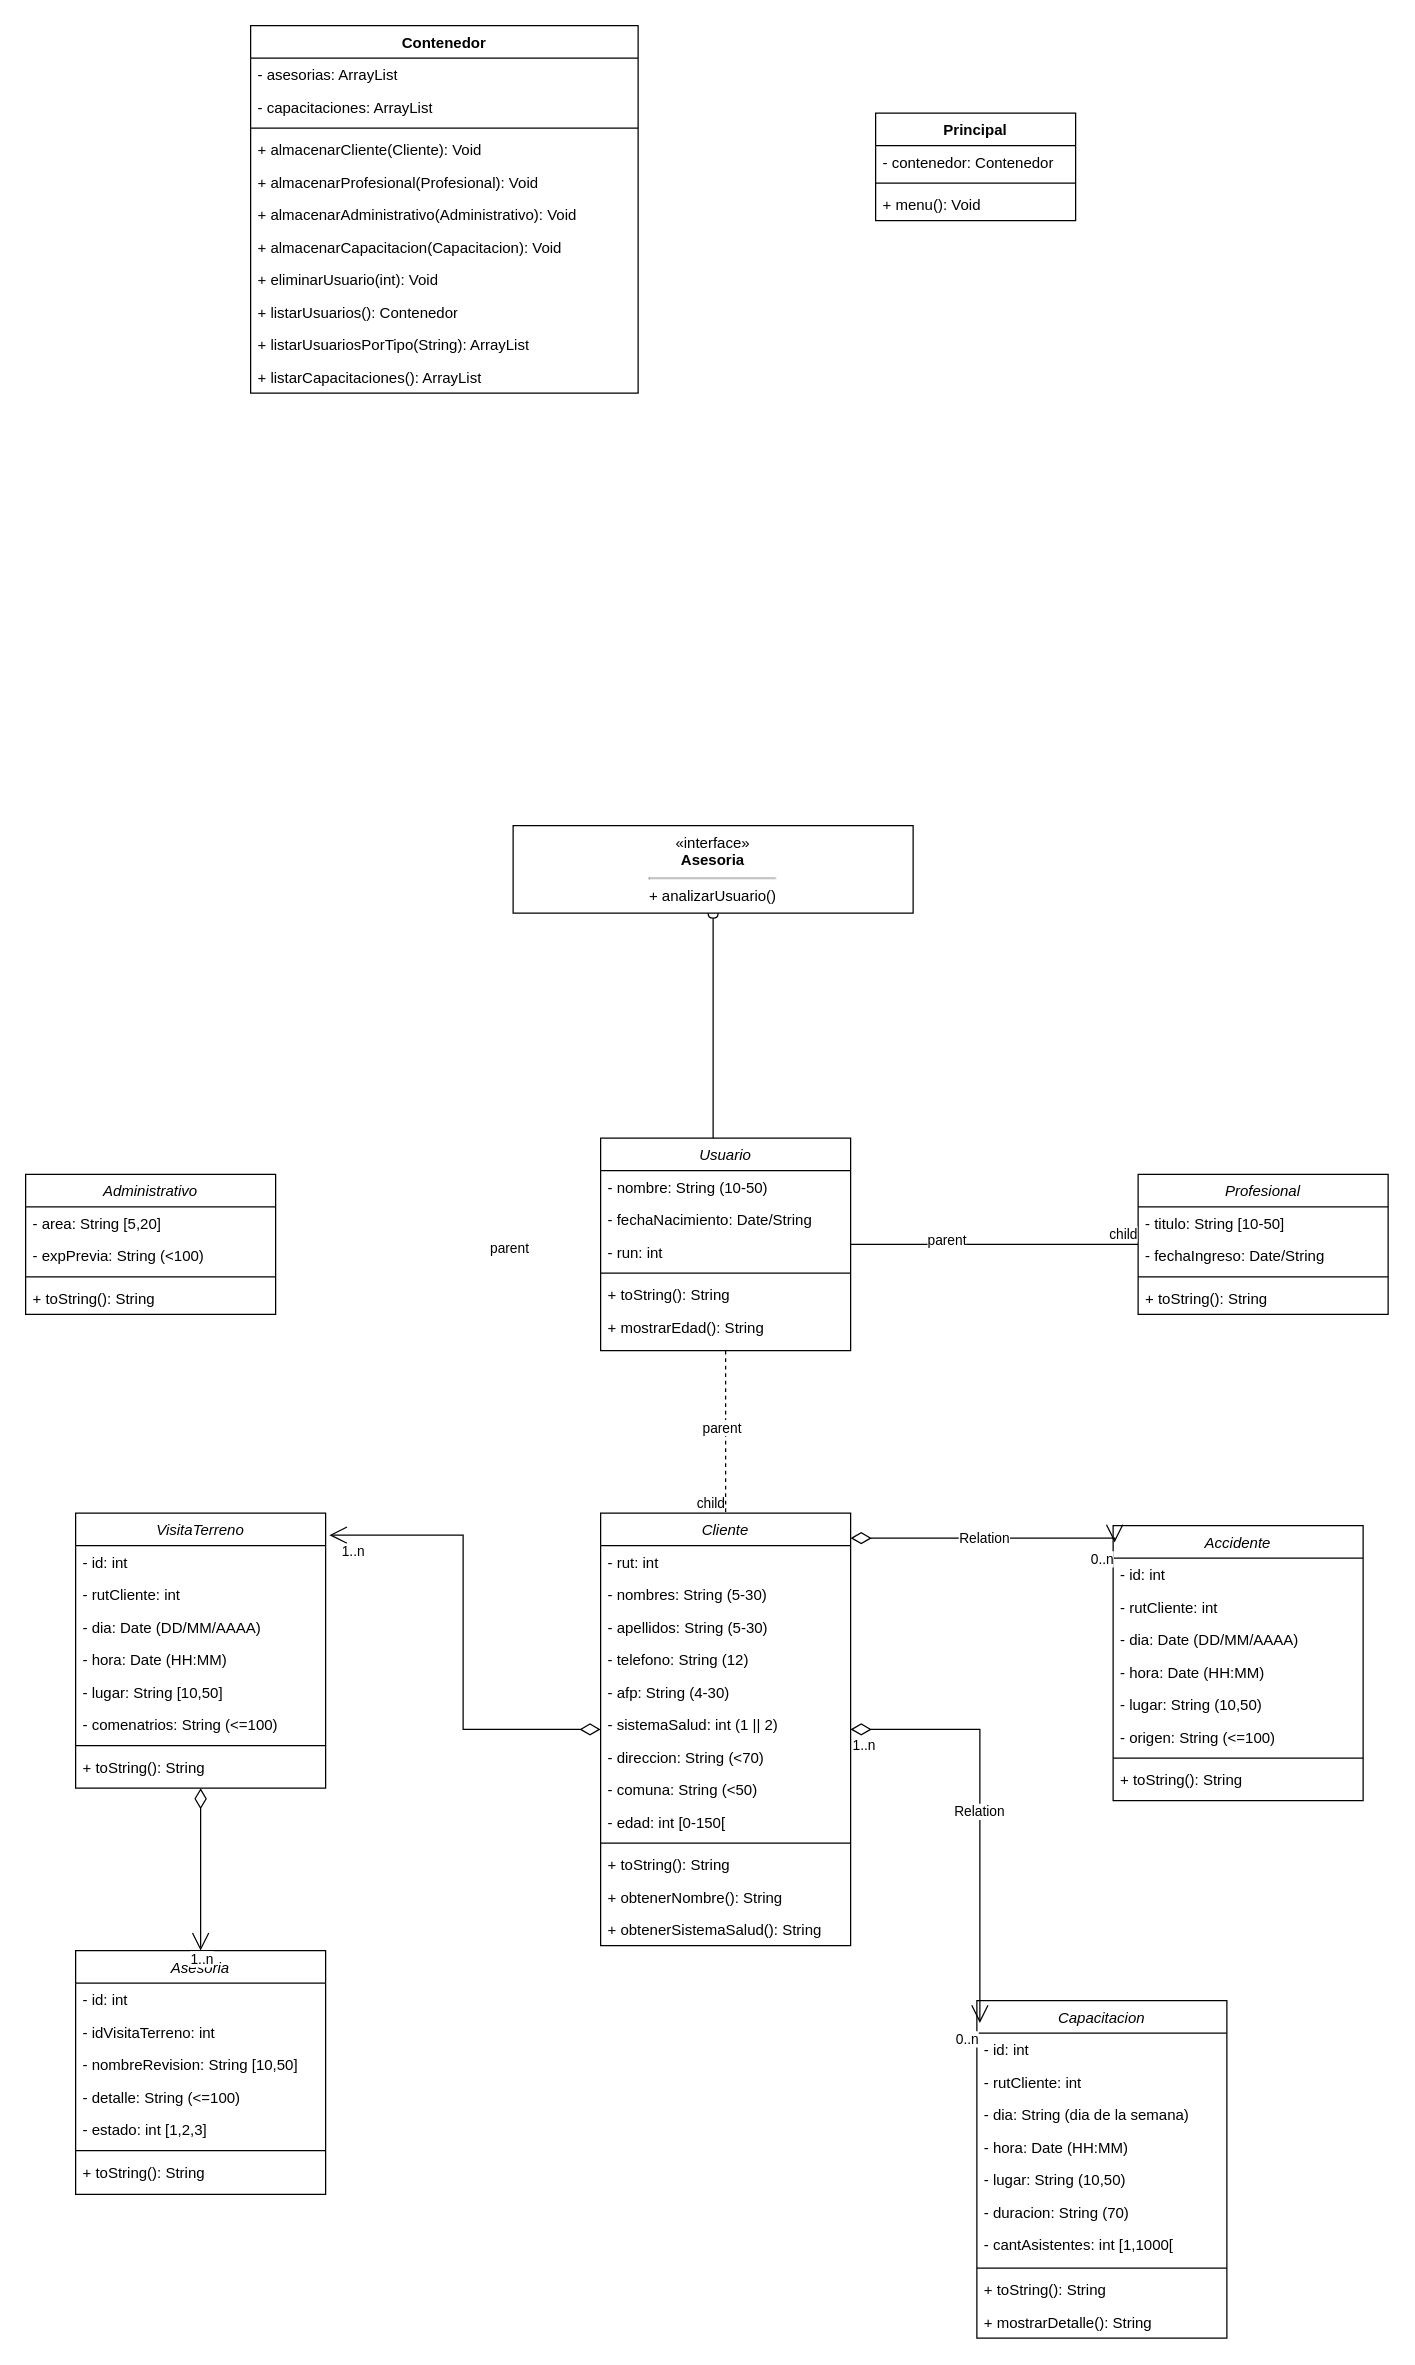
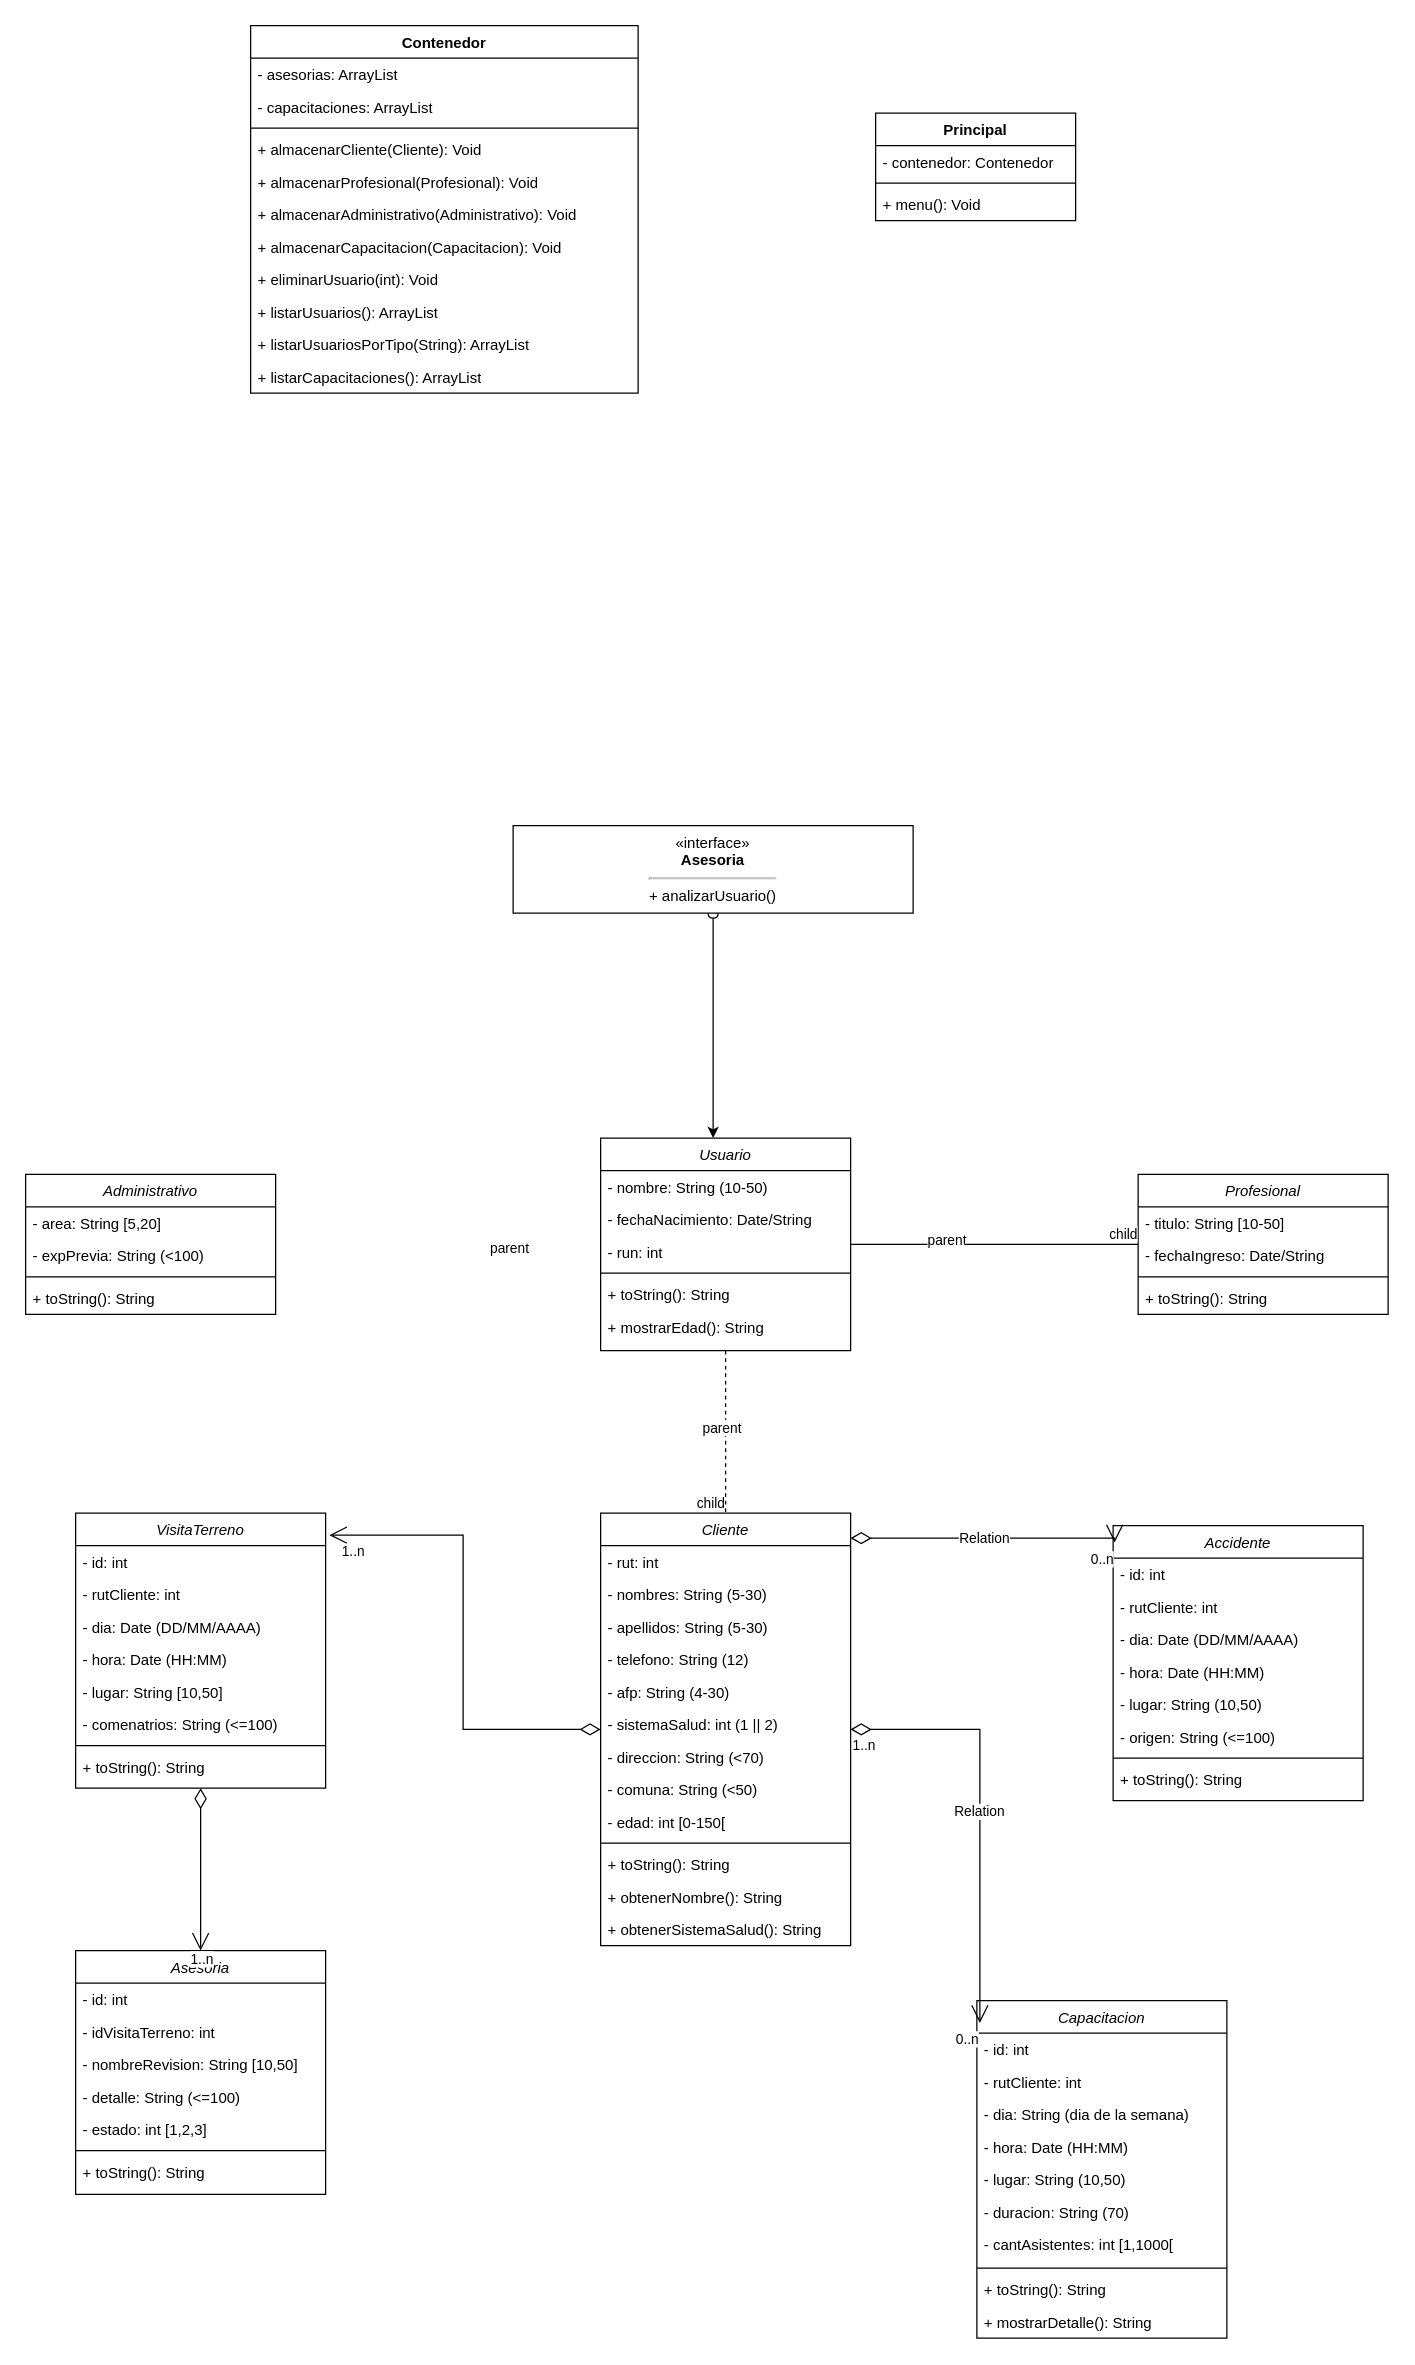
- <mxCell id="95" value="+ listarUsuarios(): Contenedor" style="text;strokeColor=none;fillColor=none;align=left;verticalAlign=top;spacingLeft=4;spacingRight=4;overflow=hidden;rotatable=0;points=[[0,0.5],[1,0.5]];portConstraint=eastwest;whiteSpace=wrap;html=1;" vertex="1" parent="86"><mxGeometry y="216" width="310" height="26" as="geometry" /></mxCell>
+ <mxCell id="95" value="+ listarUsuarios(): ArrayList" style="text;strokeColor=none;fillColor=none;align=left;verticalAlign=top;spacingLeft=4;spacingRight=4;overflow=hidden;rotatable=0;points=[[0,0.5],[1,0.5]];portConstraint=eastwest;whiteSpace=wrap;html=1;" vertex="1" parent="86"><mxGeometry y="216" width="310" height="26" as="geometry" /></mxCell>
- <mxCell id="85" value="" style="html=1;verticalAlign=bottom;labelBackgroundColor=none;startArrow=halfCircle;startFill=0;startSize=2;endArrow=none;rounded=0;edgeStyle=elbowEdgeStyle;" edge="1" parent="1" source="77" target="2"><mxGeometry x="-1" y="3" relative="1" as="geometry"><mxPoint x="680" y="670" as="sourcePoint" /><mxPoint x="840" y="670" as="targetPoint" /><Array as="points"><mxPoint x="560" y="670" /></Array></mxGeometry></mxCell>
+ <mxCell id="85" value="" style="html=1;verticalAlign=bottom;labelBackgroundColor=none;startArrow=halfCircle;startFill=0;startSize=2;endArrow=classic;rounded=0;edgeStyle=elbowEdgeStyle;" edge="1" parent="1" source="77" target="2"><mxGeometry x="-1" y="3" relative="1" as="geometry"><mxPoint x="680" y="670" as="sourcePoint" /><mxPoint x="840" y="670" as="targetPoint" /><Array as="points"><mxPoint x="560" y="670" /></Array></mxGeometry></mxCell>
